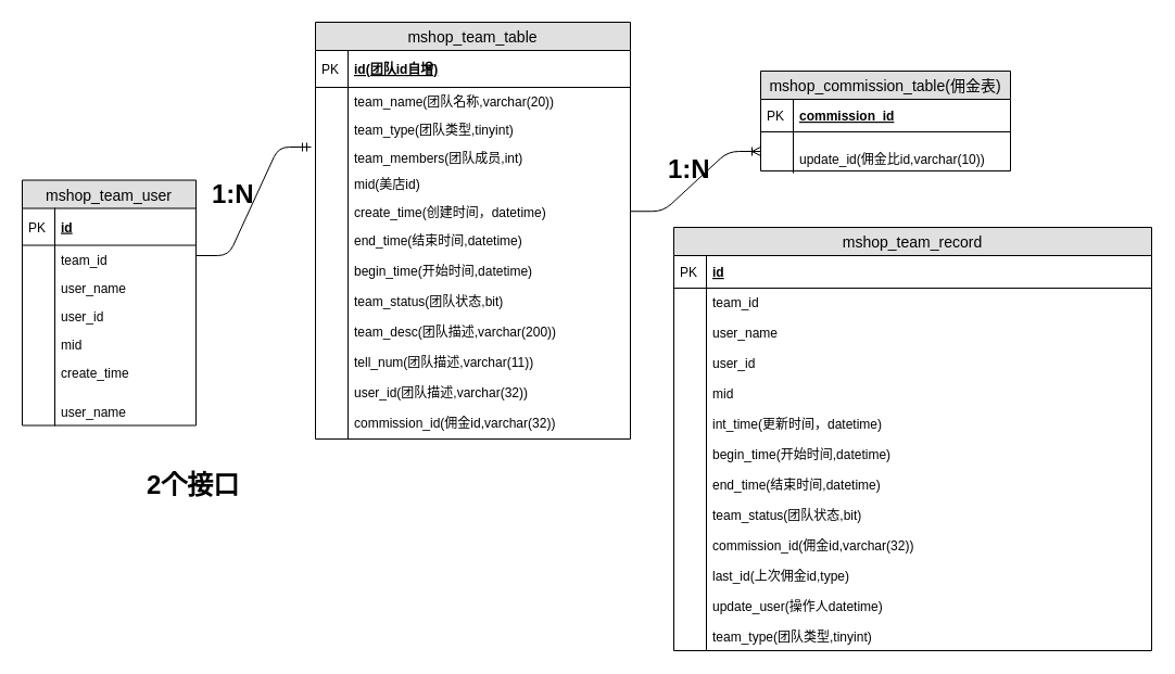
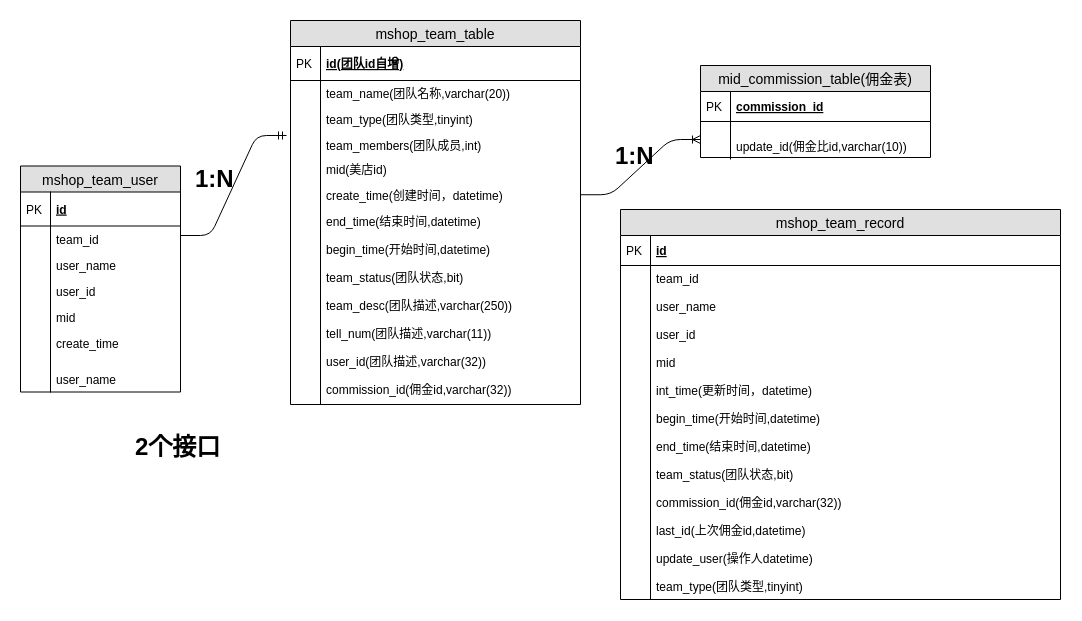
- <mxCell id="29" value="mshop_commission_table(佣金表)" style="swimlane;fontStyle=0;childLayout=stackLayout;horizontal=1;startSize=26;fillColor=#e0e0e0;horizontalStack=0;resizeParent=1;resizeParentMax=0;resizeLast=0;collapsible=1;marginBottom=0;swimlaneFillColor=#ffffff;align=center;fontSize=14;" vertex="1" parent="1"><mxGeometry x="700" y="65" width="230" height="92" as="geometry" /></mxCell>
+ <mxCell id="29" value="mid_commission_table(佣金表)" style="swimlane;fontStyle=0;childLayout=stackLayout;horizontal=1;startSize=26;fillColor=#e0e0e0;horizontalStack=0;resizeParent=1;resizeParentMax=0;resizeLast=0;collapsible=1;marginBottom=0;swimlaneFillColor=#ffffff;align=center;fontSize=14;" vertex="1" parent="1"><mxGeometry x="700" y="65" width="230" height="92" as="geometry" /></mxCell>
- <mxCell id="21" value="team_desc(团队描述,varchar(200))" style="shape=partialRectangle;top=0;left=0;right=0;bottom=0;align=left;verticalAlign=top;fillColor=none;spacingLeft=34;spacingRight=4;overflow=hidden;rotatable=0;points=[[0,0.5],[1,0.5]];portConstraint=eastwest;dropTarget=0;fontSize=12;" vertex="1" parent="2"><mxGeometry y="272" width="290" height="28" as="geometry" /></mxCell>
+ <mxCell id="21" value="team_desc(团队描述,varchar(250))" style="shape=partialRectangle;top=0;left=0;right=0;bottom=0;align=left;verticalAlign=top;fillColor=none;spacingLeft=34;spacingRight=4;overflow=hidden;rotatable=0;points=[[0,0.5],[1,0.5]];portConstraint=eastwest;dropTarget=0;fontSize=12;" vertex="1" parent="2"><mxGeometry y="272" width="290" height="28" as="geometry" /></mxCell>
- <mxCell id="61" value="last_id(上次佣金id,type)" style="shape=partialRectangle;top=0;left=0;right=0;bottom=0;align=left;verticalAlign=top;fillColor=none;spacingLeft=34;spacingRight=4;overflow=hidden;rotatable=0;points=[[0,0.5],[1,0.5]];portConstraint=eastwest;dropTarget=0;fontSize=12;" vertex="1" parent="40"><mxGeometry y="308" width="440" height="28" as="geometry" /></mxCell>
+ <mxCell id="61" value="last_id(上次佣金id,datetime)" style="shape=partialRectangle;top=0;left=0;right=0;bottom=0;align=left;verticalAlign=top;fillColor=none;spacingLeft=34;spacingRight=4;overflow=hidden;rotatable=0;points=[[0,0.5],[1,0.5]];portConstraint=eastwest;dropTarget=0;fontSize=12;" vertex="1" parent="40"><mxGeometry y="308" width="440" height="28" as="geometry" /></mxCell>
